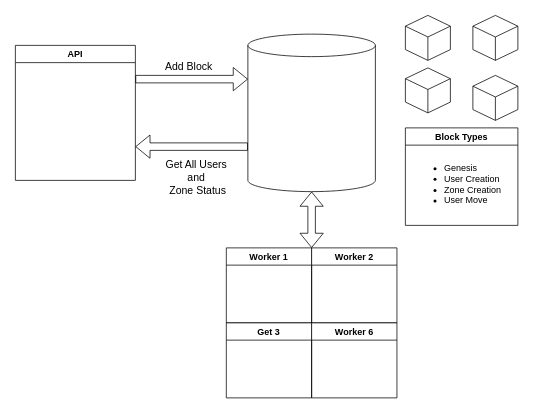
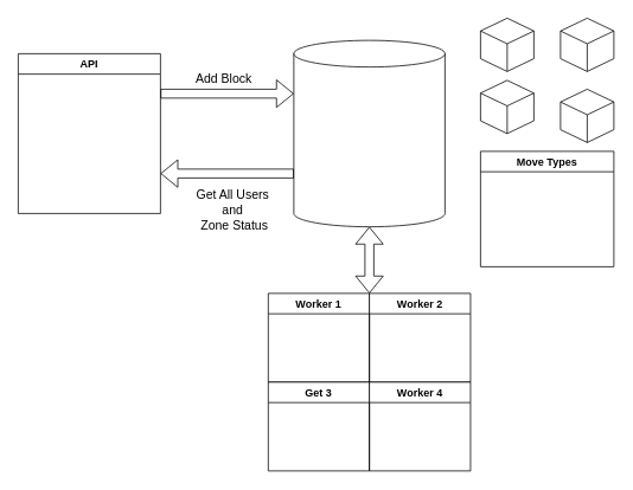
- <mxCell id="7" value="Block Types" style="swimlane;whiteSpace=wrap;html=1;" vertex="1" parent="1"><mxGeometry x="540" y="170" width="150" height="130" as="geometry" /></mxCell>
+ <mxCell id="7" value="Move Types" style="swimlane;whiteSpace=wrap;html=1;" vertex="1" parent="1"><mxGeometry x="540" y="170" width="150" height="130" as="geometry" /></mxCell>
- <mxCell id="8" value="&lt;ul&gt;&lt;li&gt;&lt;span style=&quot;background-color: initial;&quot;&gt;Genesis&amp;nbsp;&lt;/span&gt;&lt;/li&gt;&lt;li&gt;User Creation&lt;/li&gt;&lt;li&gt;Zone Creation&lt;/li&gt;&lt;li&gt;User Move&lt;/li&gt;&lt;/ul&gt;" style="text;strokeColor=none;fillColor=none;html=1;whiteSpace=wrap;verticalAlign=middle;overflow=hidden;" vertex="1" parent="7"><mxGeometry x="10" y="30" width="130" height="90" as="geometry" /></mxCell>
- <mxCell id="16" value="Worker 6" style="swimlane;whiteSpace=wrap;html=1;startSize=23;" vertex="1" parent="1"><mxGeometry x="415" y="430" width="113.75" height="100" as="geometry" /></mxCell>
+ <mxCell id="16" value="Worker 4" style="swimlane;whiteSpace=wrap;html=1;startSize=23;" vertex="1" parent="1"><mxGeometry x="415" y="430" width="113.75" height="100" as="geometry" /></mxCell>
